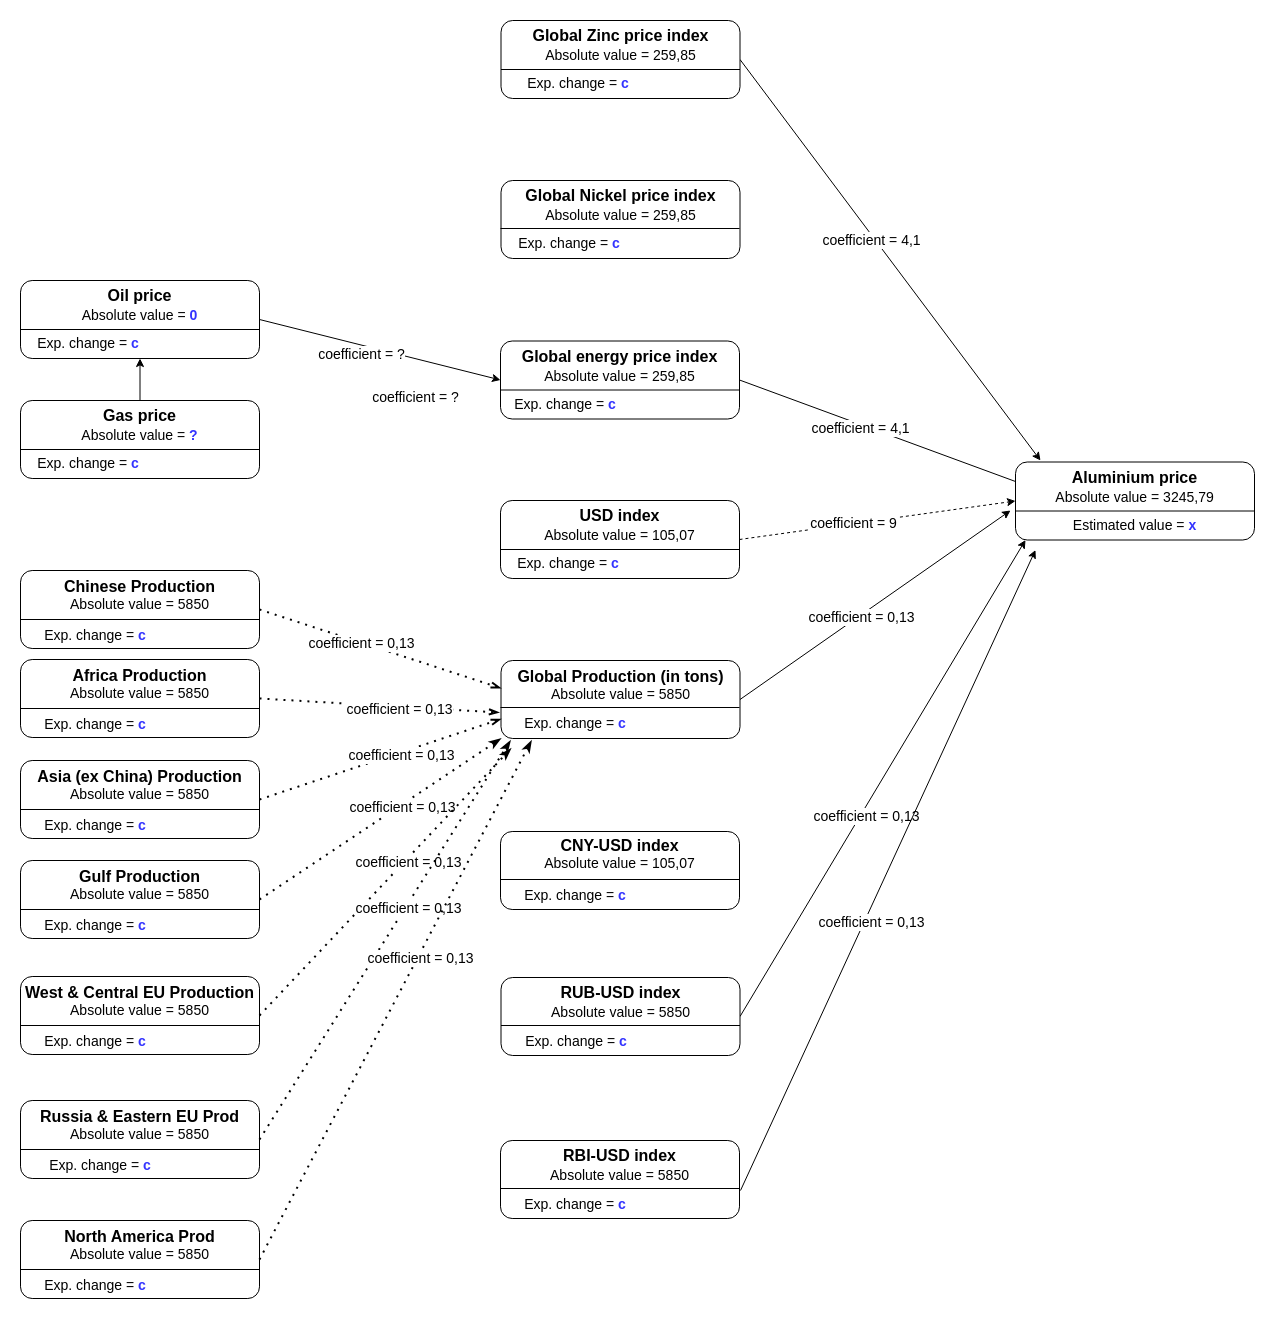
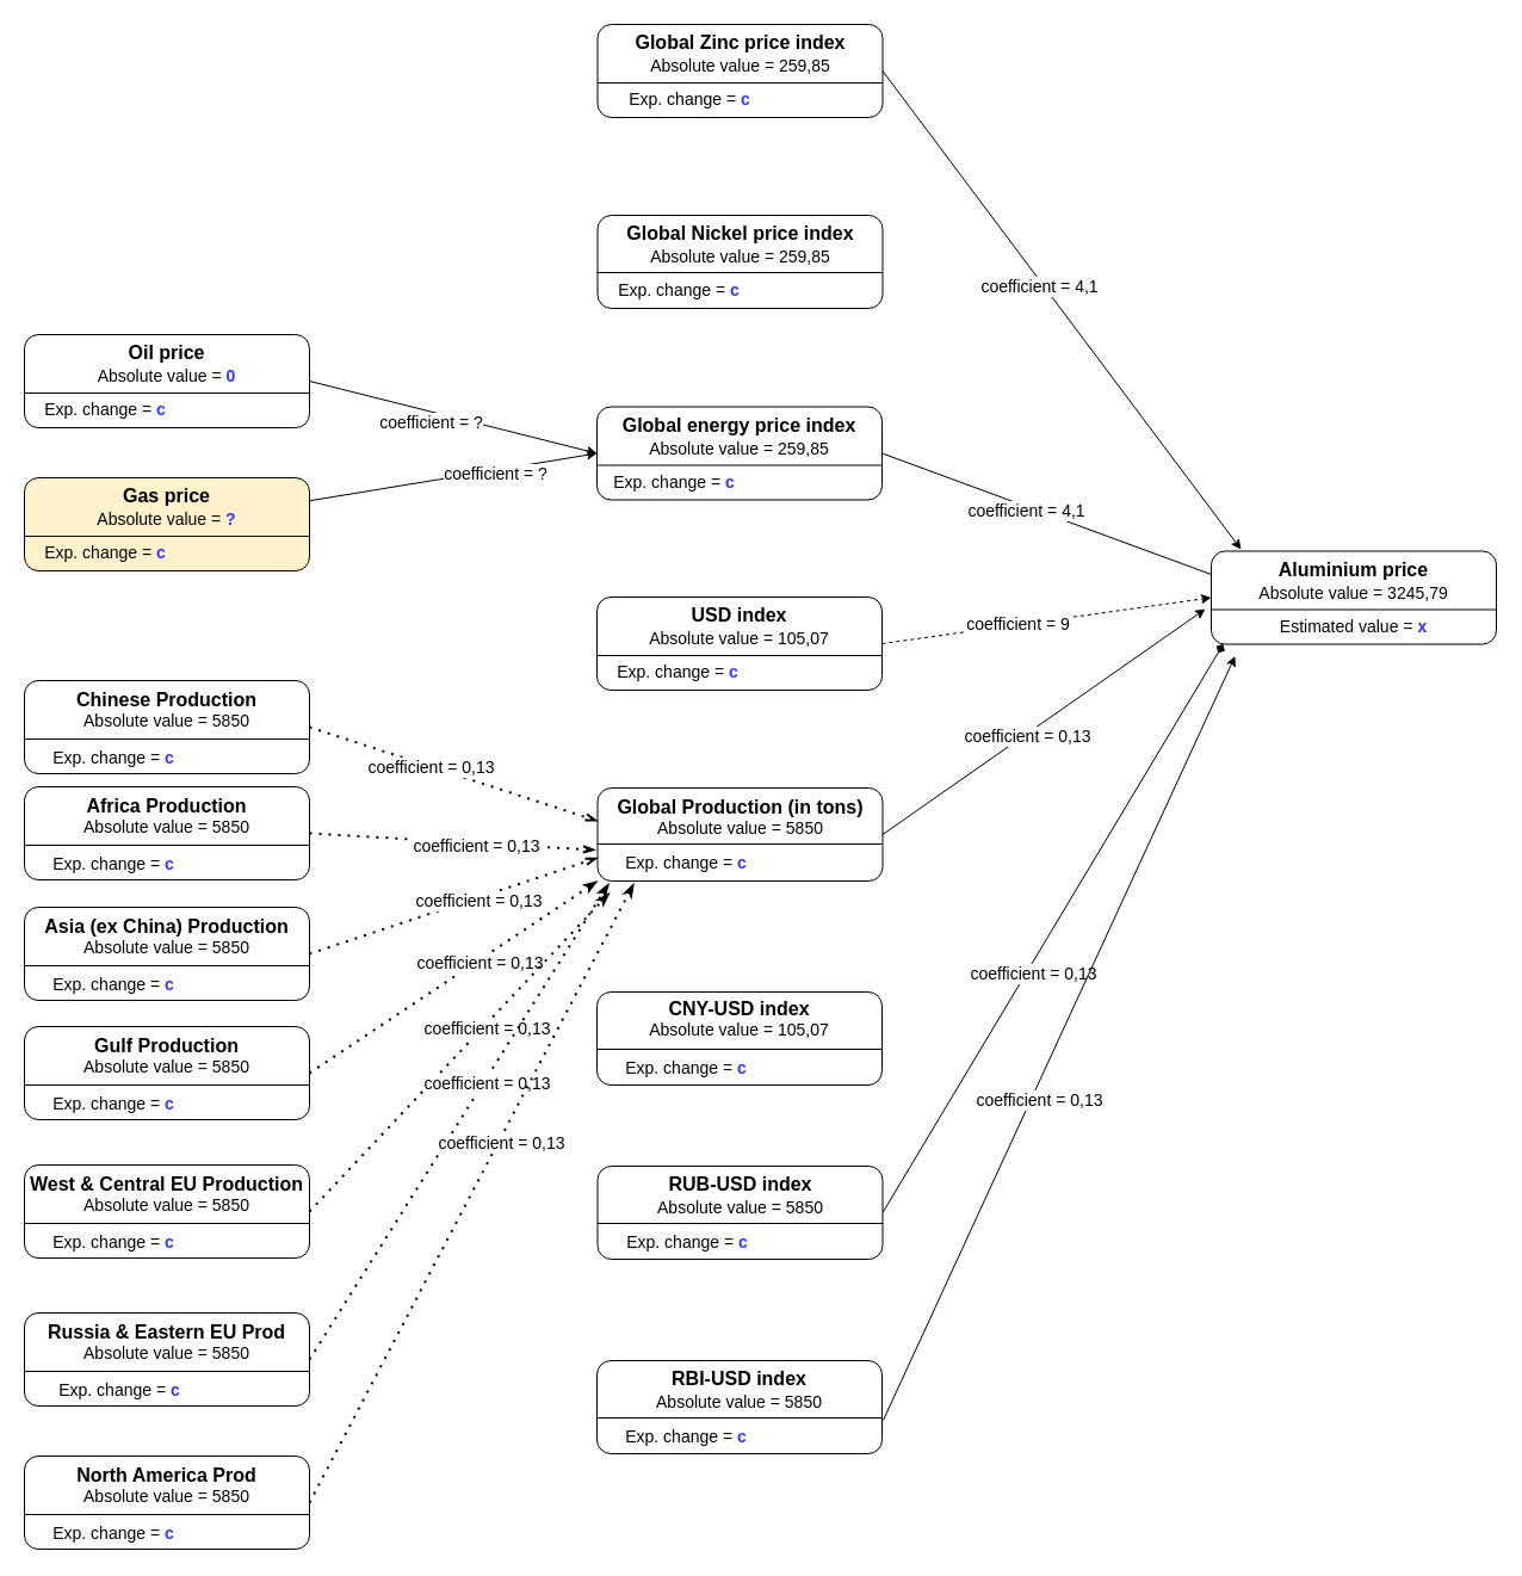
- <mxCell id="24" style="edgeStyle=none;rounded=0;orthogonalLoop=1;jettySize=auto;html=1;fontSize=14;fontColor=#3333FF;" parent="1" source="25" target="21" edge="1"><mxGeometry relative="1" as="geometry" /></mxCell>
+ <mxCell id="24" style="edgeStyle=none;rounded=0;orthogonalLoop=1;jettySize=auto;html=1;entryX=0;entryY=0.5;entryDx=0;entryDy=0;fontSize=14;fontColor=#3333FF;" parent="1" source="25" target="4" edge="1"><mxGeometry relative="1" as="geometry" /></mxCell>
- <mxCell id="25" value="&lt;div style=&quot;font-size: 16px;&quot;&gt;&lt;font style=&quot;font-size: 16px;&quot;&gt;&lt;b style=&quot;&quot;&gt;Gas price&lt;/b&gt;&lt;/font&gt;&lt;/div&gt;&lt;div style=&quot;font-size: 16px;&quot;&gt;&lt;font style=&quot;font-size: 14px;&quot;&gt;Absolute value = &lt;b&gt;&lt;font color=&quot;#3333FF&quot;&gt;?&lt;/font&gt;&lt;br&gt;&lt;/b&gt;&lt;/font&gt;&lt;/div&gt;&lt;div&gt;&lt;br&gt;&lt;/div&gt;&lt;div&gt;&lt;br&gt;&lt;/div&gt;" style="rounded=1;whiteSpace=wrap;html=1;" parent="1" vertex="1"><mxGeometry x="20" y="400" width="239" height="78" as="geometry" /></mxCell>
+ <mxCell id="25" value="&lt;div style=&quot;font-size: 16px;&quot;&gt;&lt;font style=&quot;font-size: 16px;&quot;&gt;&lt;b style=&quot;&quot;&gt;Gas price&lt;/b&gt;&lt;/font&gt;&lt;/div&gt;&lt;div style=&quot;font-size: 16px;&quot;&gt;&lt;font style=&quot;font-size: 14px;&quot;&gt;Absolute value = &lt;b&gt;&lt;font color=&quot;#3333FF&quot;&gt;?&lt;/font&gt;&lt;br&gt;&lt;/b&gt;&lt;/font&gt;&lt;/div&gt;&lt;div&gt;&lt;br&gt;&lt;/div&gt;&lt;div&gt;&lt;br&gt;&lt;/div&gt;" style="rounded=1;whiteSpace=wrap;html=1;fillColor=#fff2cc;" parent="1" vertex="1"><mxGeometry x="20" y="400" width="239" height="78" as="geometry" /></mxCell>
- <mxCell id="34" style="edgeStyle=none;rounded=0;orthogonalLoop=1;jettySize=auto;html=1;entryX=0;entryY=1;entryDx=0;entryDy=0;exitX=1;exitY=0.5;exitDx=0;exitDy=0;" parent="1" source="36" target="16" edge="1"><mxGeometry relative="1" as="geometry"><mxPoint x="740" y="860" as="sourcePoint" /><mxPoint x="1024.5" y="509.5" as="targetPoint" /></mxGeometry></mxCell>
+ <mxCell id="34" style="edgeStyle=none;rounded=0;orthogonalLoop=1;jettySize=auto;html=1;entryX=0;entryY=1;entryDx=0;entryDy=0;exitX=1;exitY=0.5;exitDx=0;exitDy=0;endArrow=diamond;" parent="1" source="36" target="16" edge="1"><mxGeometry relative="1" as="geometry"><mxPoint x="740" y="860" as="sourcePoint" /><mxPoint x="1024.5" y="509.5" as="targetPoint" /></mxGeometry></mxCell>
